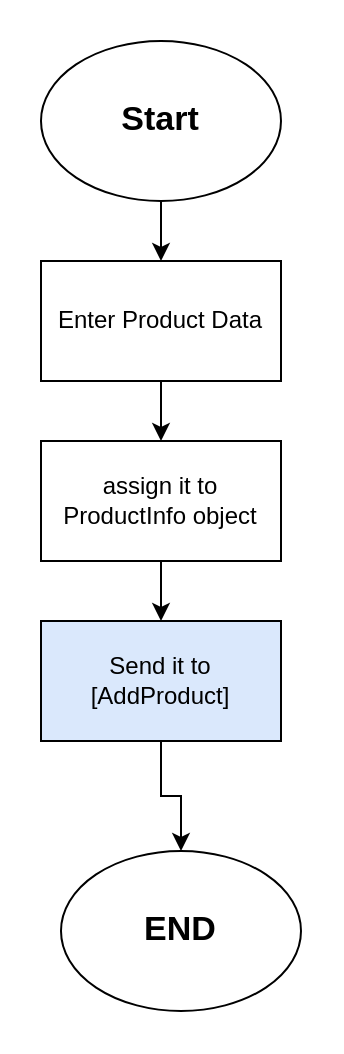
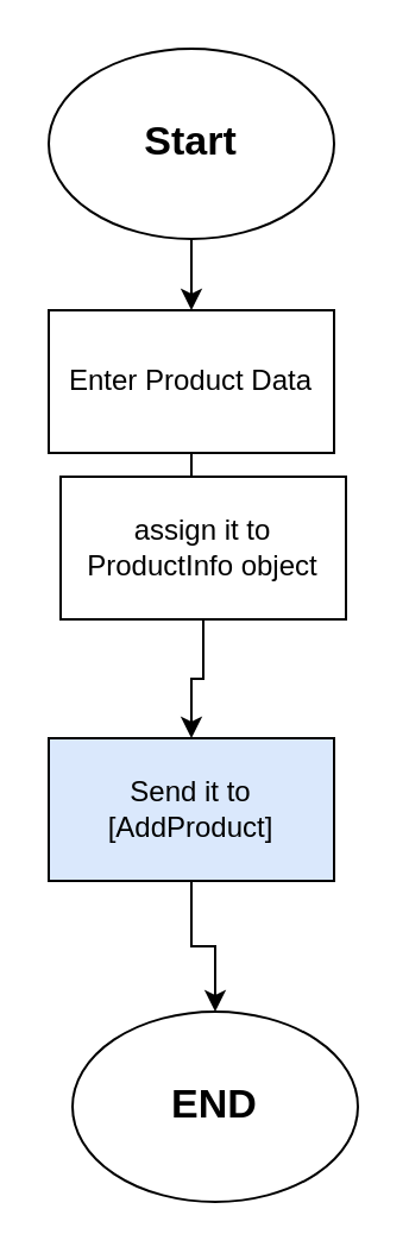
- <mxCell id="7" value="assign it to ProductInfo object" style="rounded=0;whiteSpace=wrap;html=1;" vertex="1" parent="1"><mxGeometry x="20" y="220" width="120" height="60" as="geometry" /></mxCell>
+ <mxCell id="7" value="assign it to ProductInfo object" style="rounded=0;whiteSpace=wrap;html=1;" vertex="1" parent="1"><mxGeometry x="25" y="200" width="120" height="60" as="geometry" /></mxCell>
